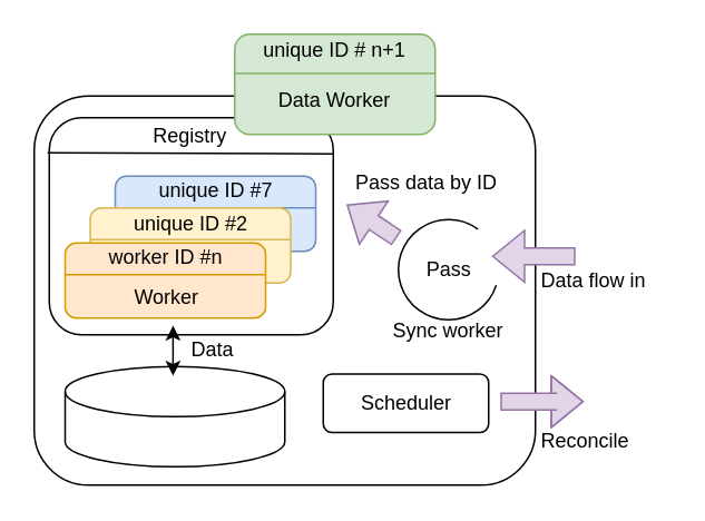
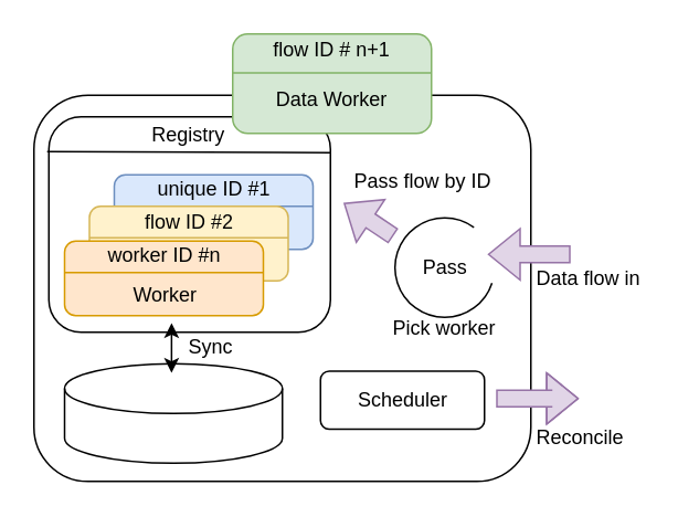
- <mxCell id="29" value="unique ID # n+1" style="text;html=1;strokeColor=none;fillColor=none;align=center;verticalAlign=middle;whiteSpace=wrap;rounded=0;" vertex="1" parent="1"><mxGeometry x="140" y="20" width="120" height="20" as="geometry" /></mxCell>
+ <mxCell id="29" value="flow ID # n+1" style="text;html=1;strokeColor=none;fillColor=none;align=center;verticalAlign=middle;whiteSpace=wrap;rounded=0;" vertex="1" parent="1"><mxGeometry x="140" y="20" width="120" height="20" as="geometry" /></mxCell>
- <mxCell id="8" value="Pass data by ID" style="text;html=1;strokeColor=none;fillColor=none;align=center;verticalAlign=middle;whiteSpace=wrap;rounded=0;" vertex="1" parent="1"><mxGeometry x="200" y="94" width="110" height="30" as="geometry" /></mxCell>
+ <mxCell id="8" value="Pass flow by ID" style="text;html=1;strokeColor=none;fillColor=none;align=center;verticalAlign=middle;whiteSpace=wrap;rounded=0;" vertex="1" parent="1"><mxGeometry x="200" y="94" width="110" height="30" as="geometry" /></mxCell>
- <mxCell id="17" value="unique ID #7" style="text;html=1;strokeColor=none;fillColor=none;align=center;verticalAlign=middle;whiteSpace=wrap;rounded=0;" vertex="1" parent="1"><mxGeometry x="68.5" y="104" width="120" height="20" as="geometry" /></mxCell>
+ <mxCell id="17" value="unique ID #1" style="text;html=1;strokeColor=none;fillColor=none;align=center;verticalAlign=middle;whiteSpace=wrap;rounded=0;" vertex="1" parent="1"><mxGeometry x="68.5" y="104" width="120" height="20" as="geometry" /></mxCell>
- <mxCell id="22" value="unique ID #2" style="text;html=1;strokeColor=none;fillColor=none;align=center;verticalAlign=middle;whiteSpace=wrap;rounded=0;" vertex="1" parent="1"><mxGeometry x="53.5" y="124" width="120" height="20" as="geometry" /></mxCell>
+ <mxCell id="22" value="flow ID #2" style="text;html=1;strokeColor=none;fillColor=none;align=center;verticalAlign=middle;whiteSpace=wrap;rounded=0;" vertex="1" parent="1"><mxGeometry x="53.5" y="124" width="120" height="20" as="geometry" /></mxCell>
- <mxCell id="9" value="Sync worker" style="text;html=1;strokeColor=none;fillColor=none;align=center;verticalAlign=middle;whiteSpace=wrap;rounded=0;" vertex="1" parent="1"><mxGeometry x="228" y="183" width="80" height="30" as="geometry" /></mxCell>
+ <mxCell id="9" value="Pick worker" style="text;html=1;strokeColor=none;fillColor=none;align=center;verticalAlign=middle;whiteSpace=wrap;rounded=0;" vertex="1" parent="1"><mxGeometry x="228" y="183" width="80" height="30" as="geometry" /></mxCell>
- <mxCell id="11" value="Data" style="text;html=1;strokeColor=none;fillColor=none;align=center;verticalAlign=middle;whiteSpace=wrap;rounded=0;" vertex="1" parent="1"><mxGeometry x="88" y="193.81" width="77.5" height="30" as="geometry" /></mxCell>
+ <mxCell id="11" value="Sync" style="text;html=1;strokeColor=none;fillColor=none;align=center;verticalAlign=middle;whiteSpace=wrap;rounded=0;" vertex="1" parent="1"><mxGeometry x="88" y="193.81" width="77.5" height="30" as="geometry" /></mxCell>
